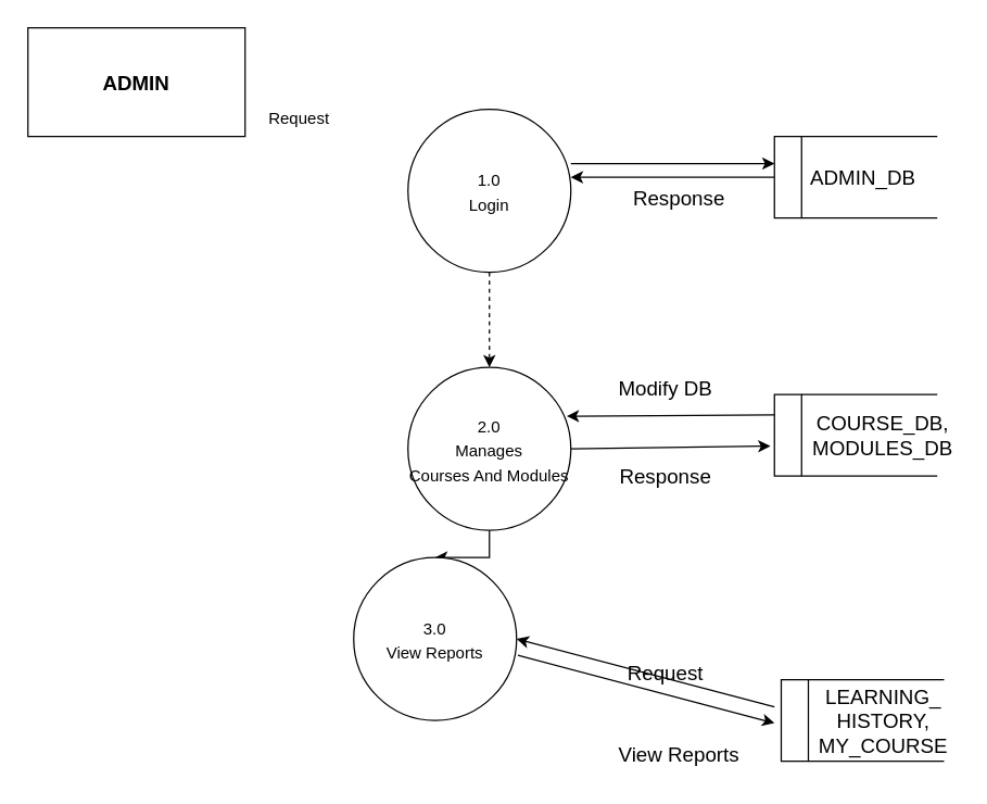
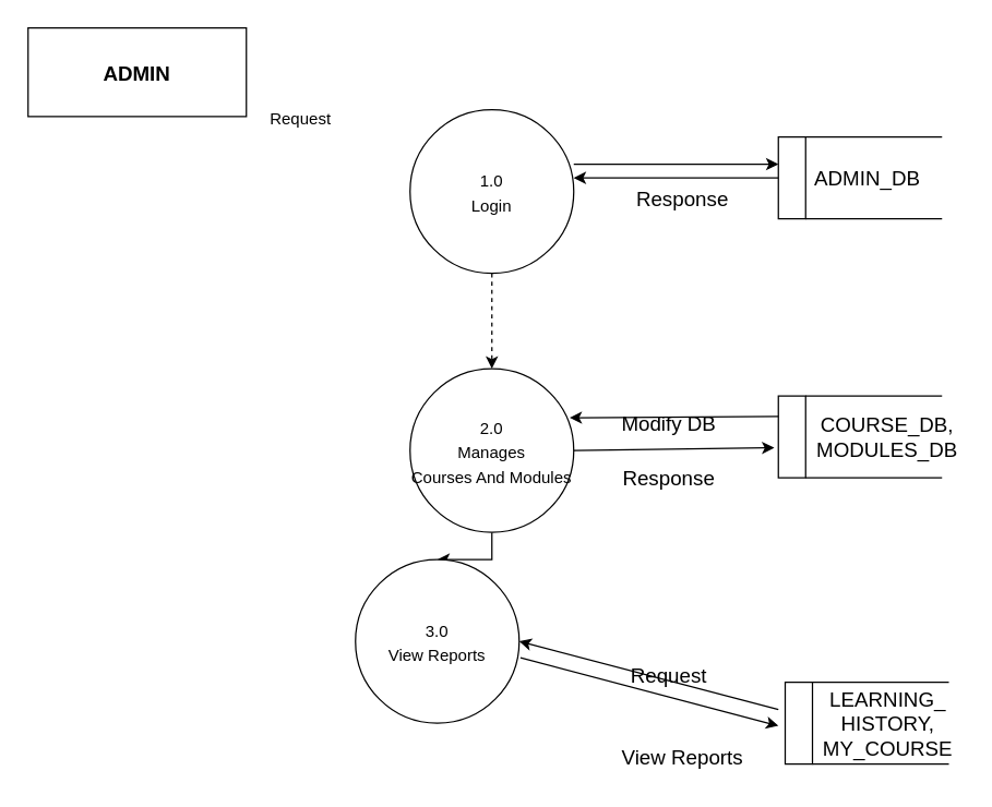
- <mxCell id="2" value="&lt;font style=&quot;font-size: 15px&quot;&gt;&lt;b&gt;ADMIN&lt;/b&gt;&lt;/font&gt;" style="rounded=0;whiteSpace=wrap;html=1;" vertex="1" parent="1"><mxGeometry x="20" y="20" width="160" height="80" as="geometry" /></mxCell>
+ <mxCell id="2" value="&lt;font style=&quot;font-size: 15px&quot;&gt;&lt;b&gt;ADMIN&lt;/b&gt;&lt;/font&gt;" style="rounded=0;whiteSpace=wrap;html=1;" vertex="1" parent="1"><mxGeometry x="20" y="20" width="160" height="65" as="geometry" /></mxCell>
- <mxCell id="28" value="Modify DB" style="text;html=1;strokeColor=none;fillColor=none;align=center;verticalAlign=middle;whiteSpace=wrap;rounded=0;fontSize=15;" vertex="1" parent="1"><mxGeometry x="430" y="270" width="120" height="30" as="geometry" /></mxCell>
+ <mxCell id="28" value="Modify DB" style="text;html=1;strokeColor=none;fillColor=none;align=center;verticalAlign=middle;whiteSpace=wrap;rounded=0;fontSize=15;" vertex="1" parent="1"><mxGeometry x="430" y="295" width="120" height="30" as="geometry" /></mxCell>
